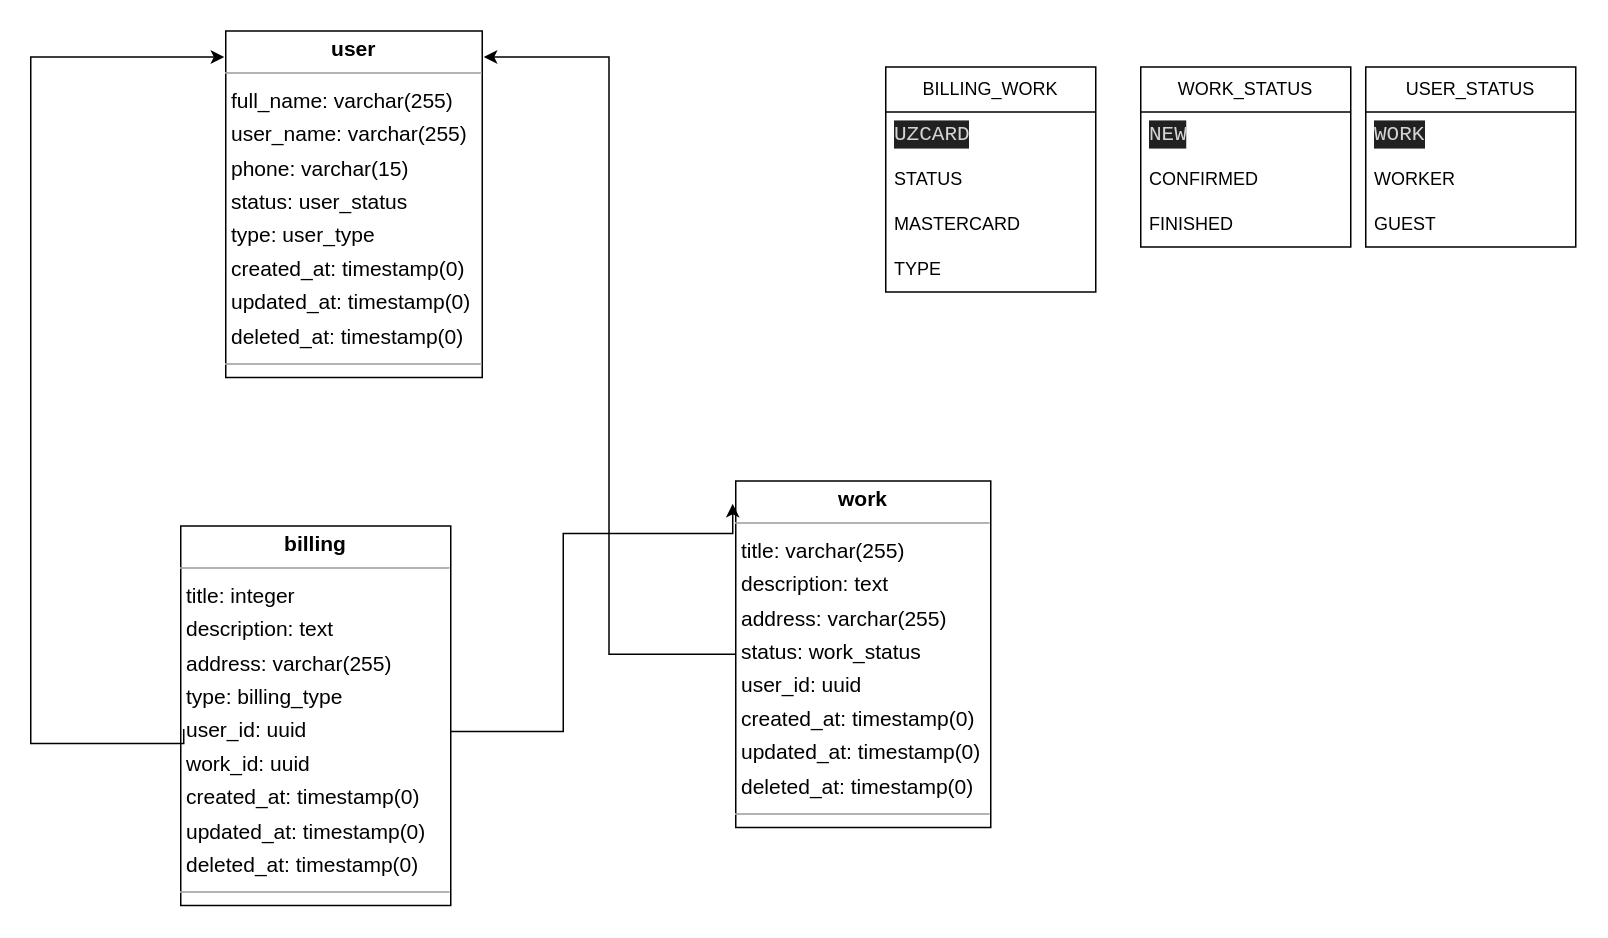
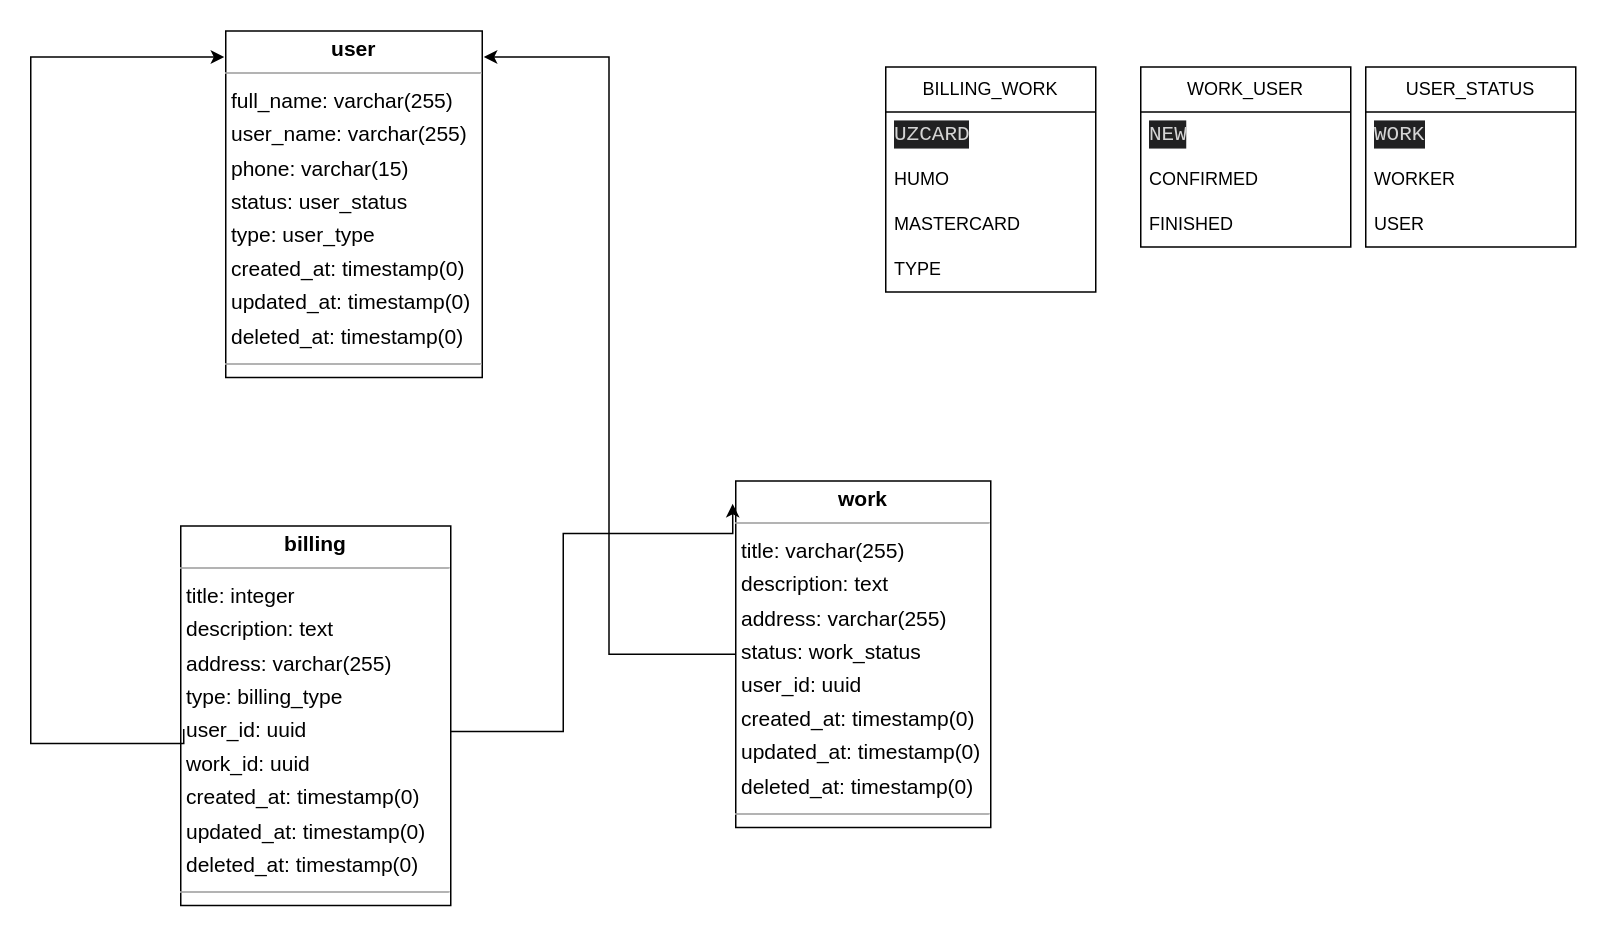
- <mxCell id="10" value="WORK_STATUS" style="swimlane;fontStyle=0;childLayout=stackLayout;horizontal=1;startSize=30;horizontalStack=0;resizeParent=1;resizeParentMax=0;resizeLast=0;collapsible=1;marginBottom=0;whiteSpace=wrap;html=1;" vertex="1" parent="1"><mxGeometry x="760" y="44" width="140" height="120" as="geometry" /></mxCell>
+ <mxCell id="10" value="WORK_USER" style="swimlane;fontStyle=0;childLayout=stackLayout;horizontal=1;startSize=30;horizontalStack=0;resizeParent=1;resizeParentMax=0;resizeLast=0;collapsible=1;marginBottom=0;whiteSpace=wrap;html=1;" vertex="1" parent="1"><mxGeometry x="760" y="44" width="140" height="120" as="geometry" /></mxCell>
- <mxCell id="7" value="STATUS" style="text;strokeColor=none;fillColor=none;align=left;verticalAlign=middle;spacingLeft=4;spacingRight=4;overflow=hidden;points=[[0,0.5],[1,0.5]];portConstraint=eastwest;rotatable=0;whiteSpace=wrap;html=1;" vertex="1" parent="5"><mxGeometry y="60" width="140" height="30" as="geometry" /></mxCell>
+ <mxCell id="7" value="HUMO" style="text;strokeColor=none;fillColor=none;align=left;verticalAlign=middle;spacingLeft=4;spacingRight=4;overflow=hidden;points=[[0,0.5],[1,0.5]];portConstraint=eastwest;rotatable=0;whiteSpace=wrap;html=1;" vertex="1" parent="5"><mxGeometry y="60" width="140" height="30" as="geometry" /></mxCell>
- <mxCell id="17" value="GUEST" style="text;strokeColor=none;fillColor=none;align=left;verticalAlign=middle;spacingLeft=4;spacingRight=4;overflow=hidden;points=[[0,0.5],[1,0.5]];portConstraint=eastwest;rotatable=0;whiteSpace=wrap;html=1;" vertex="1" parent="14"><mxGeometry y="90" width="140" height="30" as="geometry" /></mxCell>
+ <mxCell id="17" value="USER" style="text;strokeColor=none;fillColor=none;align=left;verticalAlign=middle;spacingLeft=4;spacingRight=4;overflow=hidden;points=[[0,0.5],[1,0.5]];portConstraint=eastwest;rotatable=0;whiteSpace=wrap;html=1;" vertex="1" parent="14"><mxGeometry y="90" width="140" height="30" as="geometry" /></mxCell>
